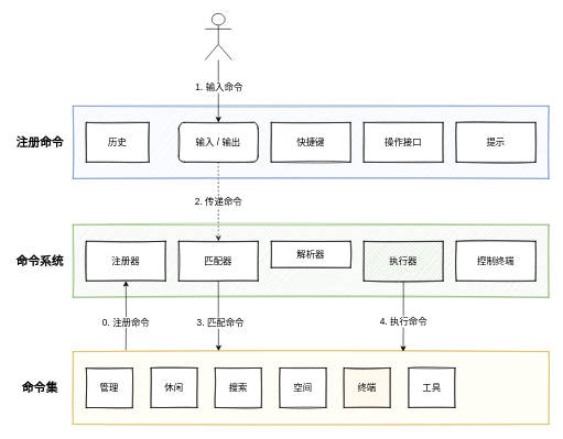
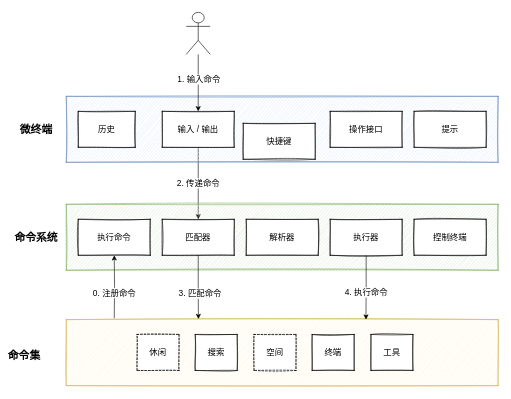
- <mxCell id="25" value="注册命令" style="text;html=1;strokeColor=none;fillColor=none;align=center;verticalAlign=middle;whiteSpace=wrap;rounded=0;sketch=1;fontSize=18;fontStyle=1" parent="1" vertex="1"><mxGeometry y="200" width="80" height="30" as="geometry" x="20" /></mxCell>
+ <mxCell id="25" value="微终端" style="text;html=1;strokeColor=none;fillColor=none;align=center;verticalAlign=middle;whiteSpace=wrap;rounded=0;sketch=1;fontSize=18;fontStyle=1" parent="1" vertex="1"><mxGeometry y="200" width="80" height="30" as="geometry" x="20" /></mxCell>
- <mxCell id="8" value="输入 / 输出" style="whiteSpace=wrap;html=1;sketch=1;fontSize=14;rounded=1;" parent="1" vertex="1"><mxGeometry x="270" y="185" width="120" height="60" as="geometry" /></mxCell>
+ <mxCell id="8" value="输入 / 输出" style="rounded=0;whiteSpace=wrap;html=1;sketch=1;fontSize=14;" parent="1" vertex="1"><mxGeometry x="270" y="185" width="120" height="60" as="geometry" /></mxCell>
- <mxCell id="12" value="快捷键" style="rounded=0;whiteSpace=wrap;html=1;sketch=1;fontSize=14;" parent="1" vertex="1"><mxGeometry x="410" y="185" width="120" height="60" as="geometry" /></mxCell>
+ <mxCell id="12" value="快捷键" style="rounded=0;whiteSpace=wrap;html=1;sketch=1;fontSize=14;" parent="1" vertex="1"><mxGeometry x="405" y="205" width="120" height="60" as="geometry" /></mxCell>
- <mxCell id="2" value="2. 传递命令" style="edgeStyle=orthogonalEdgeStyle;rounded=0;orthogonalLoop=1;jettySize=auto;html=1;entryX=0.5;entryY=0;entryDx=0;entryDy=0;exitX=0.5;exitY=1;exitDx=0;exitDy=0;fontSize=14;dashed=1;" parent="1" source="8" target="16" edge="1"><mxGeometry relative="1" as="geometry"><mxPoint x="330" y="270" as="sourcePoint" /></mxGeometry></mxCell>
+ <mxCell id="2" value="2. 传递命令" style="edgeStyle=orthogonalEdgeStyle;rounded=0;orthogonalLoop=1;jettySize=auto;html=1;entryX=0.5;entryY=0;entryDx=0;entryDy=0;exitX=0.5;exitY=1;exitDx=0;exitDy=0;fontSize=14;" parent="1" source="8" target="16" edge="1"><mxGeometry relative="1" as="geometry"><mxPoint x="330" y="270" as="sourcePoint" /></mxGeometry></mxCell>
- <mxCell id="17" value="解析器" style="rounded=0;whiteSpace=wrap;html=1;sketch=1;fontSize=14;" parent="1" vertex="1"><mxGeometry x="410" y="365" width="120" height="40" as="geometry" /></mxCell>
+ <mxCell id="17" value="解析器" style="rounded=0;whiteSpace=wrap;html=1;sketch=1;fontSize=14;" parent="1" vertex="1"><mxGeometry x="410" y="365" width="120" height="60" as="geometry" /></mxCell>
- <mxCell id="24" value="注册器" style="rounded=0;whiteSpace=wrap;html=1;sketch=1;fontSize=14;" parent="1" vertex="1"><mxGeometry x="130" y="365" width="120" height="60" as="geometry" /></mxCell>
+ <mxCell id="24" value="执行命令" style="rounded=0;whiteSpace=wrap;html=1;sketch=1;fontSize=14;" parent="1" vertex="1"><mxGeometry x="130" y="365" width="120" height="60" as="geometry" /></mxCell>
- <mxCell id="21" value="执行器" style="rounded=0;whiteSpace=wrap;html=1;sketch=1;fontSize=14;fillColor=#d5e8d4;" parent="1" vertex="1"><mxGeometry x="550" y="365" width="120" height="60" as="geometry" /></mxCell>
+ <mxCell id="21" value="执行器" style="rounded=0;whiteSpace=wrap;html=1;sketch=1;fontSize=14;" parent="1" vertex="1"><mxGeometry x="550" y="365" width="120" height="60" as="geometry" /></mxCell>
- <mxCell id="27" value="命令集" style="text;html=1;strokeColor=none;fillColor=none;align=center;verticalAlign=middle;whiteSpace=wrap;rounded=0;sketch=1;fontSize=18;fontStyle=1" parent="1" vertex="1"><mxGeometry x="30" y="572.3" width="60" height="30" as="geometry" /></mxCell>
+ <mxCell id="27" value="命令集" style="text;html=1;strokeColor=none;fillColor=none;align=center;verticalAlign=middle;whiteSpace=wrap;rounded=0;sketch=1;fontSize=18;fontStyle=1" parent="1" vertex="1"><mxGeometry x="10" y="577.3" width="60" height="30" as="geometry" /></mxCell>
- <mxCell id="29" value="管理" style="rounded=0;whiteSpace=wrap;html=1;sketch=1;fontSize=14;" parent="28" vertex="1"><mxGeometry y="0.3" width="70" height="60" as="geometry" /></mxCell>
- <mxCell id="30" value="休闲" style="rounded=0;whiteSpace=wrap;html=1;sketch=1;fontSize=14;" parent="28" vertex="1"><mxGeometry x="98" width="70" height="60" as="geometry" /></mxCell>
+ <mxCell id="30" value="休闲" style="rounded=0;whiteSpace=wrap;html=1;sketch=1;fontSize=14;dashed=1;" parent="28" vertex="1"><mxGeometry x="98" width="70" height="60" as="geometry" /></mxCell>
- <mxCell id="32" value="空间" style="rounded=0;whiteSpace=wrap;html=1;sketch=1;fontSize=14;" parent="28" vertex="1"><mxGeometry x="293" width="70" height="60" as="geometry" /></mxCell>
+ <mxCell id="32" value="空间" style="rounded=0;whiteSpace=wrap;html=1;sketch=1;fontSize=14;dashed=1;" parent="28" vertex="1"><mxGeometry x="293" width="70" height="60" as="geometry" /></mxCell>
- <mxCell id="31" value="终端" style="rounded=0;whiteSpace=wrap;html=1;sketch=1;fontSize=14;fillColor=#ffe6cc;" parent="28" vertex="1"><mxGeometry x="390" width="70" height="60" as="geometry" /></mxCell>
+ <mxCell id="31" value="终端" style="rounded=0;whiteSpace=wrap;html=1;sketch=1;fontSize=14;" parent="28" vertex="1"><mxGeometry x="390" width="70" height="60" as="geometry" /></mxCell>
